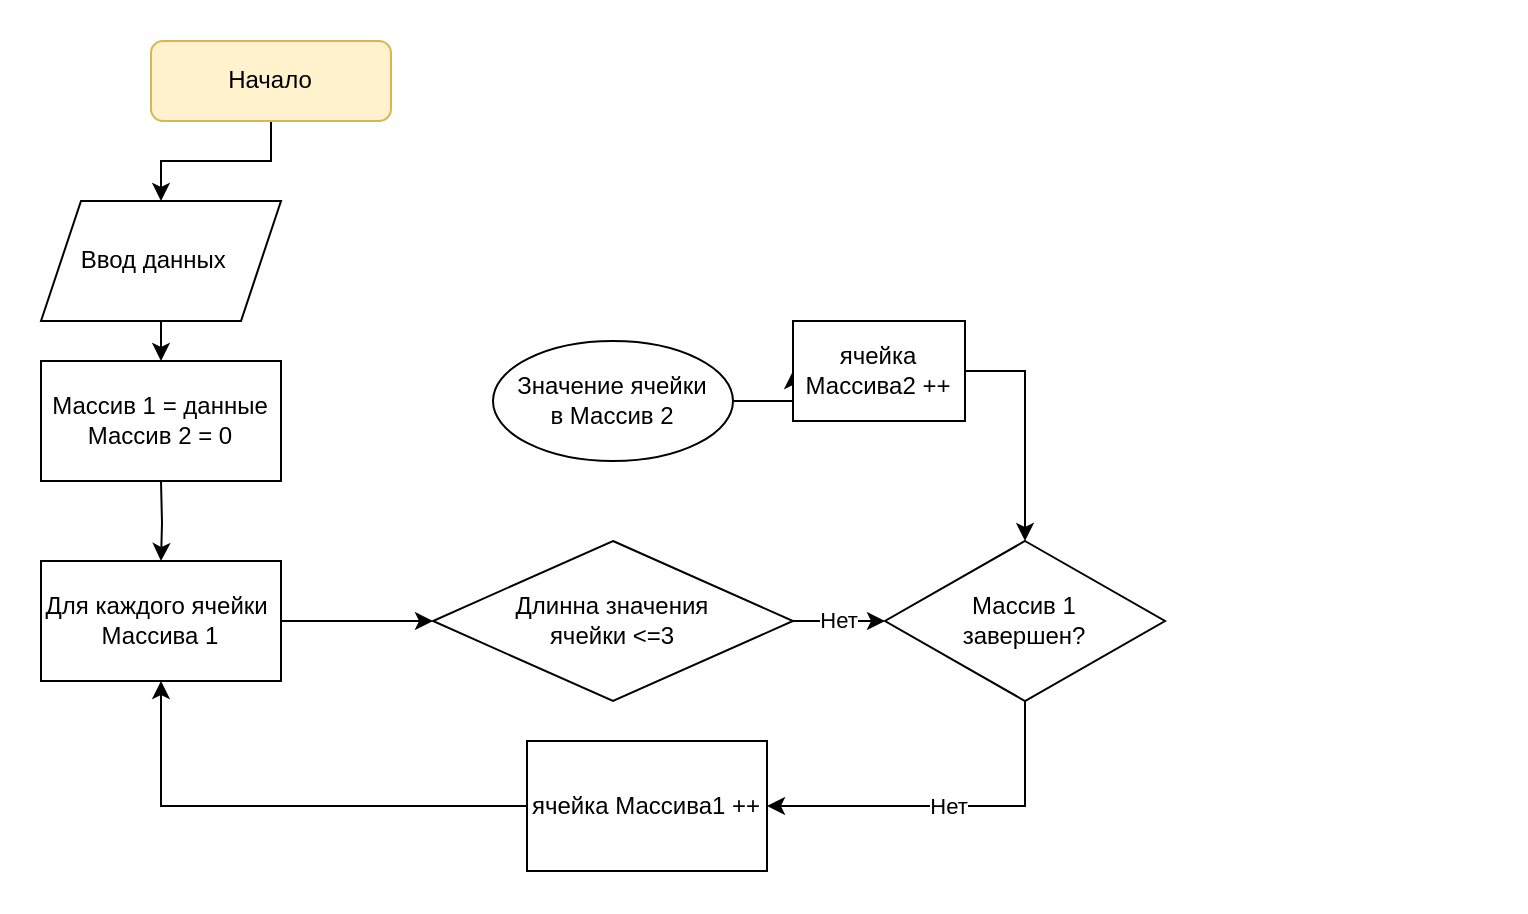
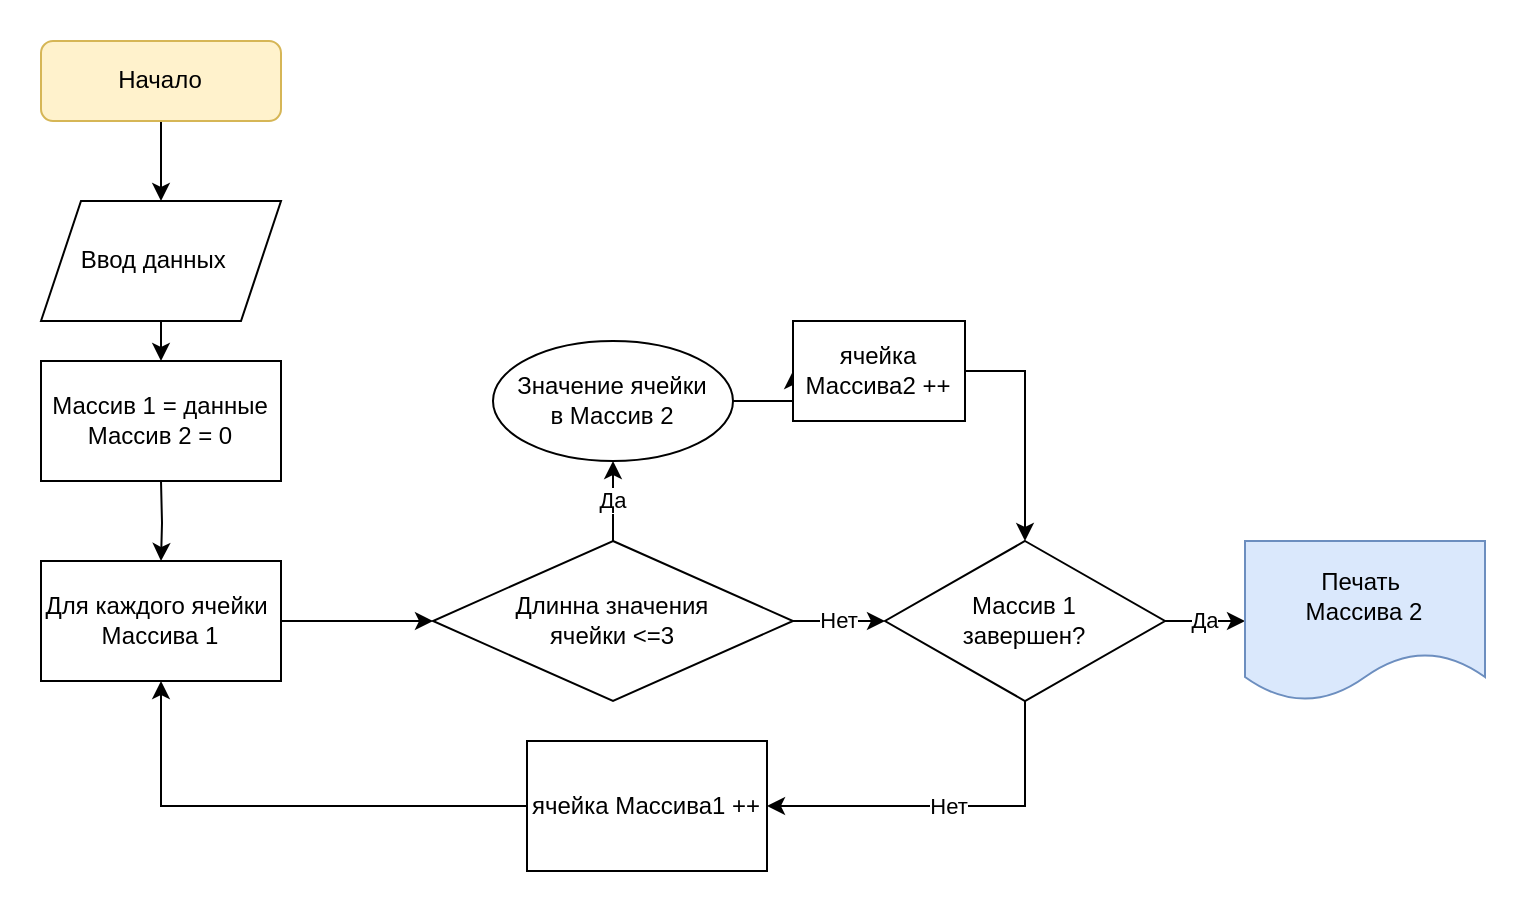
- <mxCell id="3" value="Начало" style="rounded=1;whiteSpace=wrap;html=1;fillColor=#fff2cc;strokeColor=#d6b656;" vertex="1" parent="1"><mxGeometry x="75" y="20" width="120" height="40" as="geometry" /></mxCell>
+ <mxCell id="3" value="Начало" style="rounded=1;whiteSpace=wrap;html=1;fillColor=#fff2cc;strokeColor=#d6b656;" vertex="1" parent="1"><mxGeometry x="20" y="20" width="120" height="40" as="geometry" /></mxCell>
+ <mxCell id="9" value="Да" style="edgeStyle=orthogonalEdgeStyle;rounded=0;orthogonalLoop=1;jettySize=auto;html=1;exitX=0.5;exitY=0;exitDx=0;exitDy=0;entryX=0.5;entryY=1;entryDx=0;entryDy=0;" edge="1" parent="1" source="11" target="14"><mxGeometry relative="1" as="geometry" /></mxCell>
+ <mxCell id="15" value="Да" style="edgeStyle=orthogonalEdgeStyle;rounded=0;orthogonalLoop=1;jettySize=auto;html=1;exitX=1;exitY=0.5;exitDx=0;exitDy=0;entryX=0;entryY=0.5;entryDx=0;entryDy=0;" edge="1" parent="1" source="17" target="18"><mxGeometry relative="1" as="geometry" /></mxCell>
+ <mxCell id="18" value="Печать&amp;nbsp;&lt;br&gt;Массива 2" style="shape=document;whiteSpace=wrap;html=1;boundedLbl=1;fillColor=#dae8fc;strokeColor=#6c8ebf;" vertex="1" parent="1"><mxGeometry x="622" y="270" width="120" height="80" as="geometry" /></mxCell>
